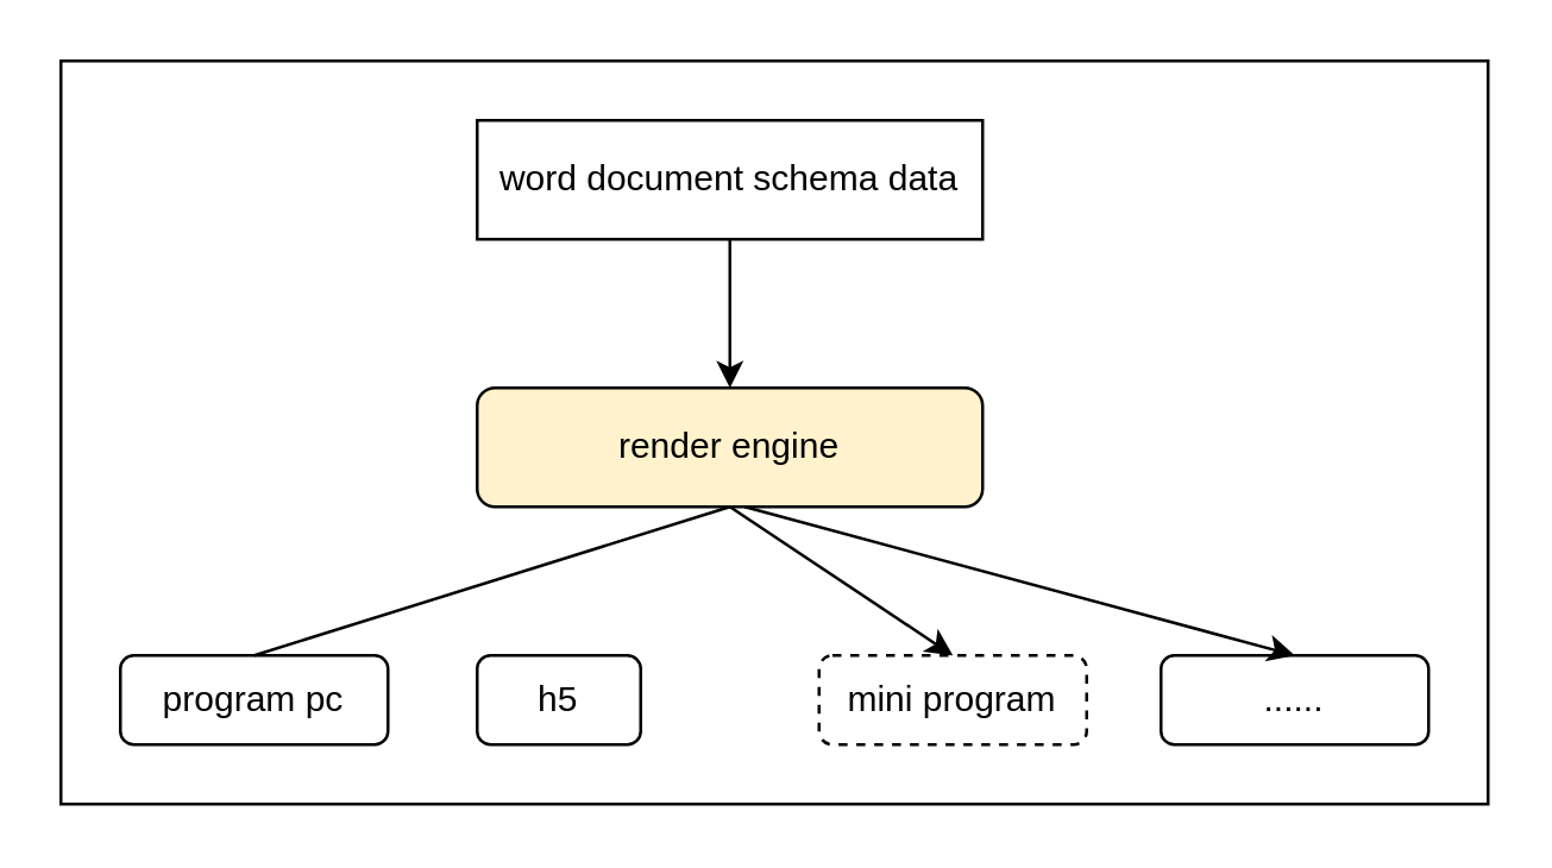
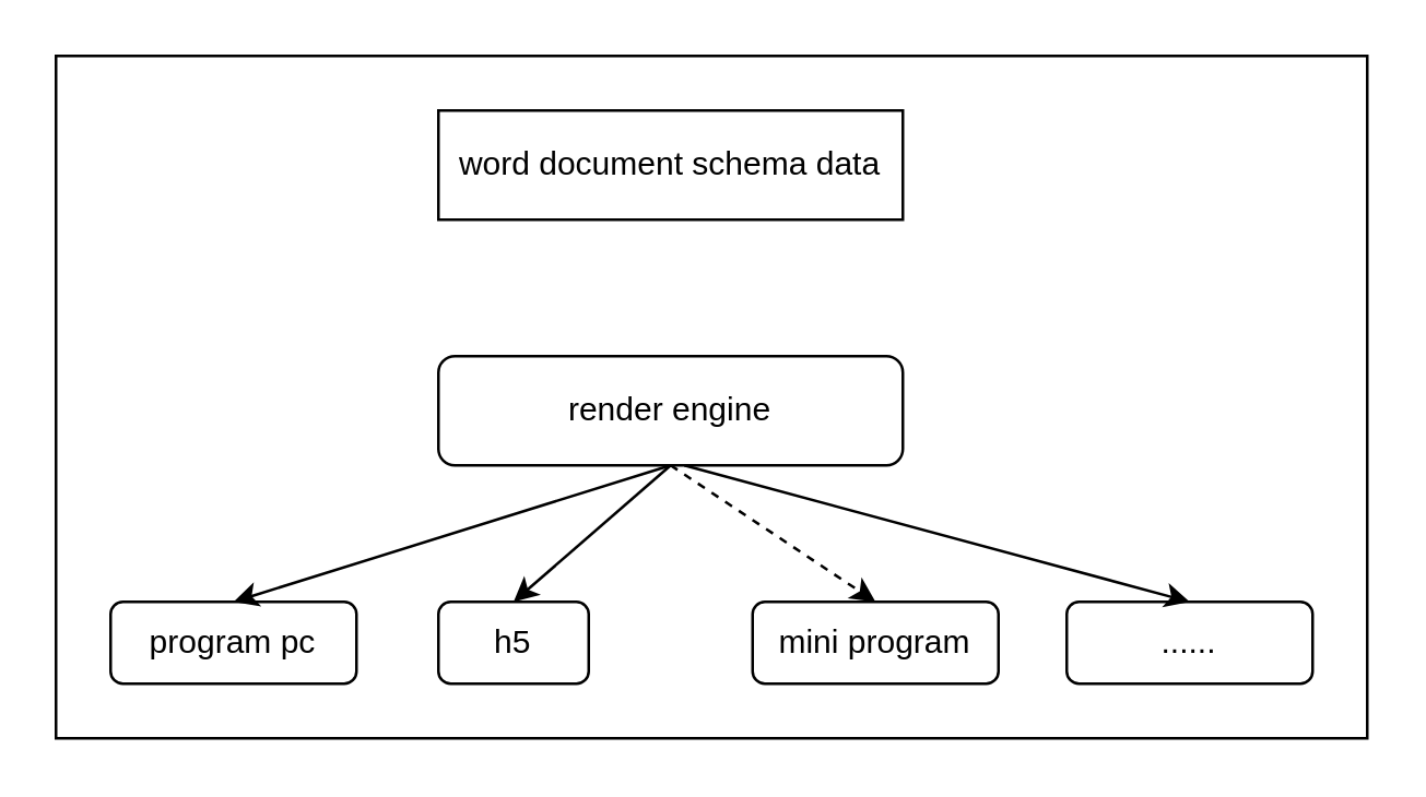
- <mxCell id="3" style="edgeStyle=orthogonalEdgeStyle;rounded=0;orthogonalLoop=1;jettySize=auto;html=1;exitX=0.5;exitY=1;exitDx=0;exitDy=0;" edge="1" parent="1" source="4" target="5"><mxGeometry relative="1" as="geometry" /></mxCell>
- <mxCell id="5" value="render engine" style="rounded=1;whiteSpace=wrap;html=1;fillColor=#fff2cc;" vertex="1" parent="1"><mxGeometry x="160" y="130" width="170" height="40" as="geometry" /></mxCell>
+ <mxCell id="5" value="render engine" style="rounded=1;whiteSpace=wrap;html=1;" vertex="1" parent="1"><mxGeometry x="160" y="130" width="170" height="40" as="geometry" /></mxCell>
- <mxCell id="12" value="" style="endArrow=classic;html=1;rounded=0;exitX=0.5;exitY=1;exitDx=0;exitDy=0;entryX=0.5;entryY=0;entryDx=0;entryDy=0;" edge="1" parent="1" source="5" target="8"><mxGeometry width="50" height="50" relative="1" as="geometry"><mxPoint x="255" y="180" as="sourcePoint" /><mxPoint x="215" y="230" as="targetPoint" /></mxGeometry></mxCell>
+ <mxCell id="12" value="" style="endArrow=classic;html=1;rounded=0;exitX=0.5;exitY=1;exitDx=0;exitDy=0;entryX=0.5;entryY=0;entryDx=0;entryDy=0;dashed=1;" edge="1" parent="1" source="5" target="8"><mxGeometry width="50" height="50" relative="1" as="geometry"><mxPoint x="255" y="180" as="sourcePoint" /><mxPoint x="215" y="230" as="targetPoint" /></mxGeometry></mxCell>
+ <mxCell id="11" value="" style="endArrow=classic;html=1;rounded=0;exitX=0.5;exitY=1;exitDx=0;exitDy=0;entryX=0.5;entryY=0;entryDx=0;entryDy=0;" edge="1" parent="1" source="5" target="7"><mxGeometry width="50" height="50" relative="1" as="geometry"><mxPoint x="255" y="180" as="sourcePoint" /><mxPoint x="95" y="230" as="targetPoint" /></mxGeometry></mxCell>
- <mxCell id="10" value="" style="endArrow=none;html=1;rounded=0;exitX=0.5;exitY=1;exitDx=0;exitDy=0;entryX=0.5;entryY=0;entryDx=0;entryDy=0;" edge="1" parent="1" source="5" target="6"><mxGeometry width="50" height="50" relative="1" as="geometry"><mxPoint x="340" y="280" as="sourcePoint" /><mxPoint x="390" y="230" as="targetPoint" /></mxGeometry></mxCell>
+ <mxCell id="10" value="" style="endArrow=classic;html=1;rounded=0;exitX=0.5;exitY=1;exitDx=0;exitDy=0;entryX=0.5;entryY=0;entryDx=0;entryDy=0;" edge="1" parent="1" source="5" target="6"><mxGeometry width="50" height="50" relative="1" as="geometry"><mxPoint x="340" y="280" as="sourcePoint" /><mxPoint x="390" y="230" as="targetPoint" /></mxGeometry></mxCell>
- <mxCell id="8" value="mini program" style="rounded=1;whiteSpace=wrap;html=1;dashed=1;" vertex="1" parent="1"><mxGeometry x="275" y="220" width="90" height="30" as="geometry" /></mxCell>
+ <mxCell id="8" value="mini program" style="rounded=1;whiteSpace=wrap;html=1;" vertex="1" parent="1"><mxGeometry x="275" y="220" width="90" height="30" as="geometry" /></mxCell>
